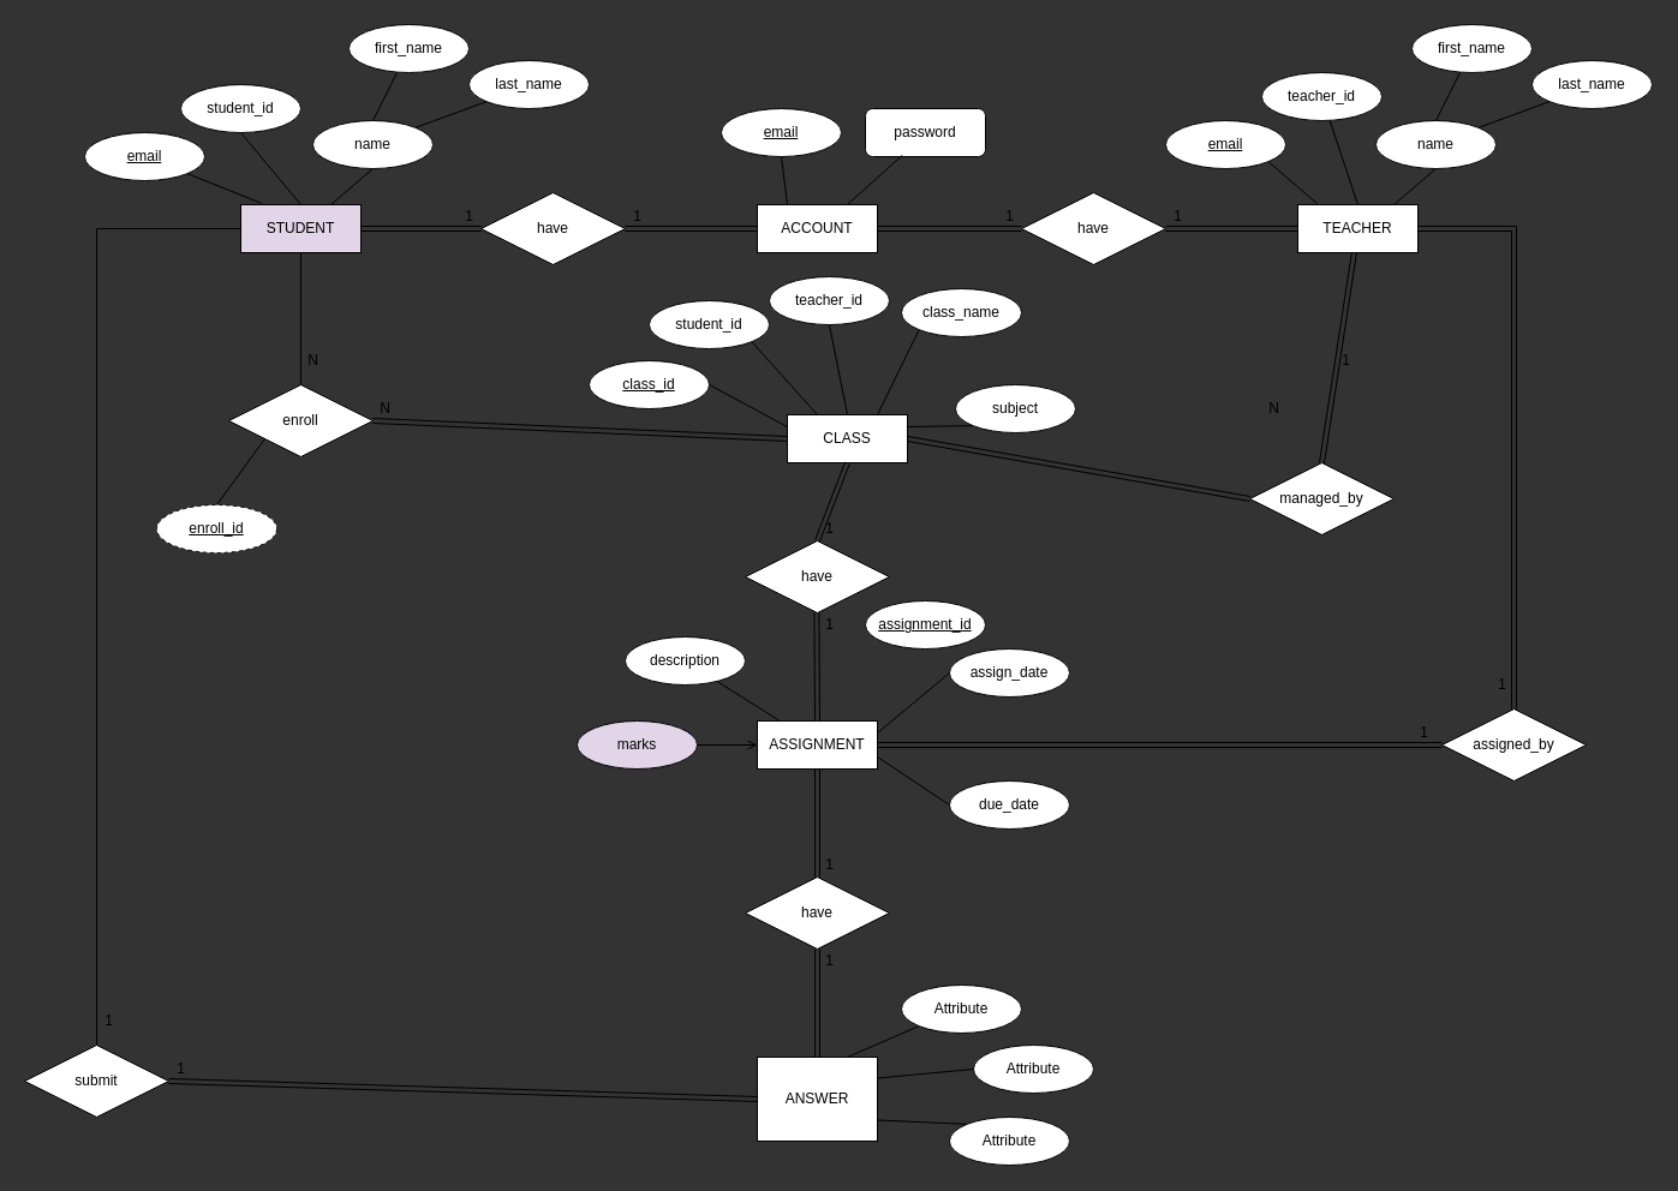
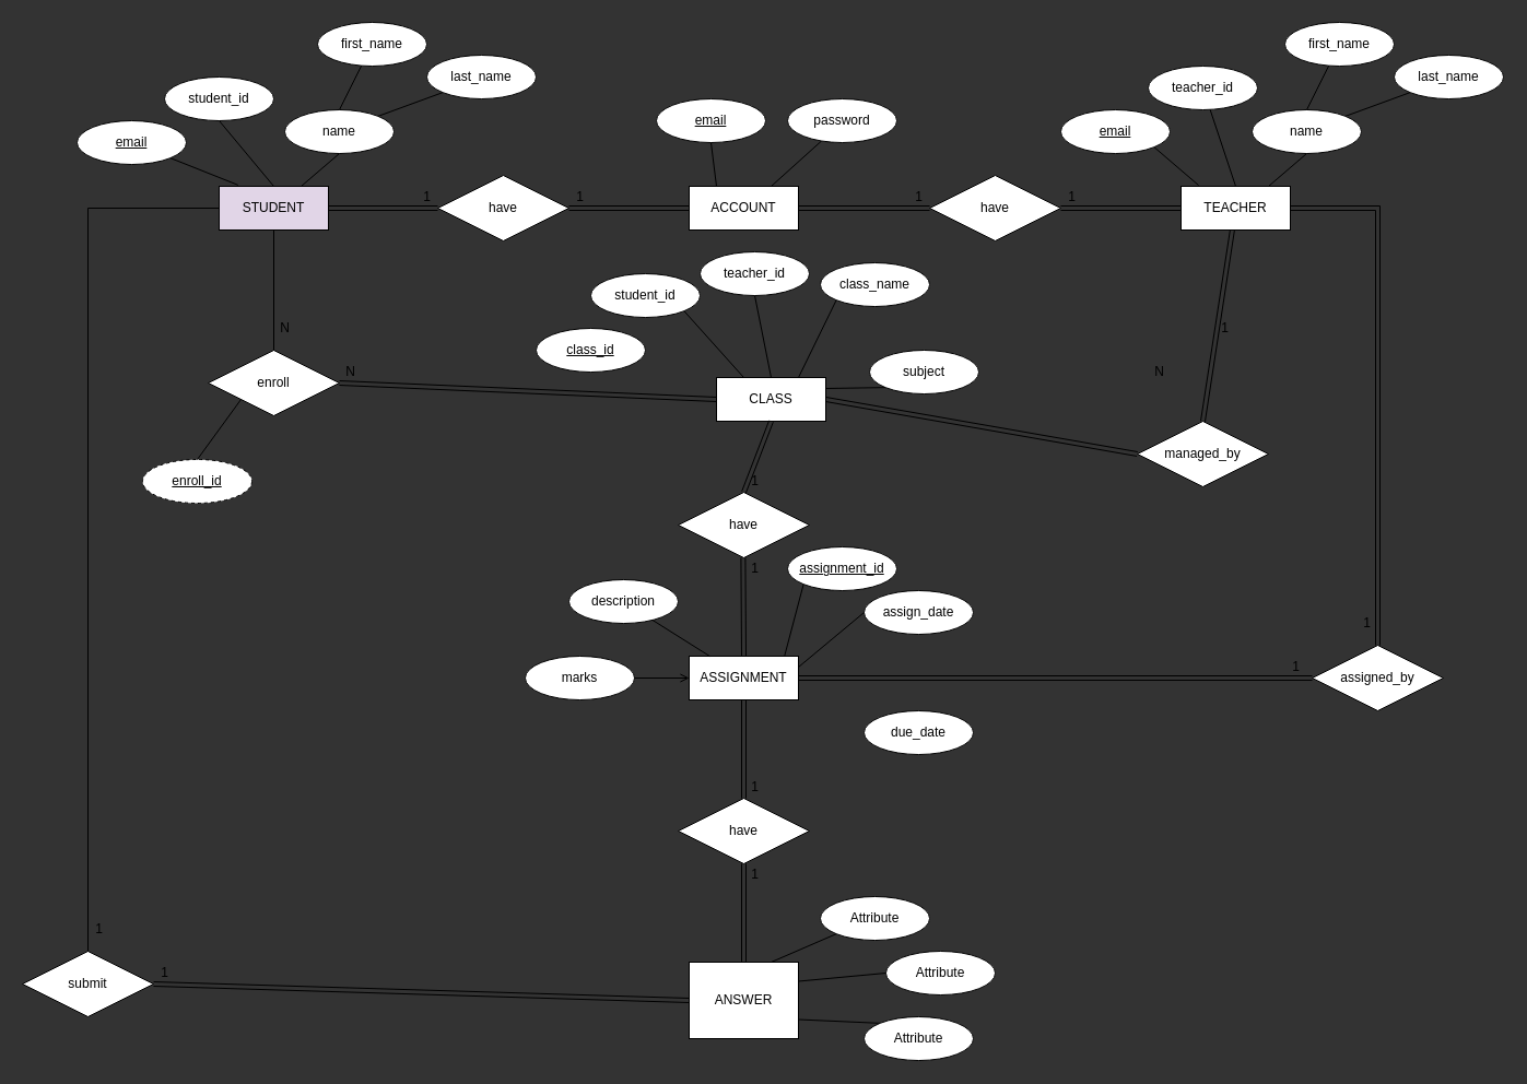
- <mxCell id="33" value="password" style="whiteSpace=wrap;html=1;align=center;rounded=1;" parent="1" vertex="1"><mxGeometry x="720" y="90" width="100" height="40" as="geometry" /></mxCell>
+ <mxCell id="33" value="password" style="ellipse;whiteSpace=wrap;html=1;align=center;" parent="1" vertex="1"><mxGeometry x="720" y="90" width="100" height="40" as="geometry" /></mxCell>
- <mxCell id="77" value="" style="endArrow=none;html=1;rounded=0;entryX=1;entryY=0.5;entryDx=0;entryDy=0;exitX=0;exitY=0.25;exitDx=0;exitDy=0;" parent="1" source="2" target="76" edge="1"><mxGeometry relative="1" as="geometry"><mxPoint x="470" y="410" as="sourcePoint" /><mxPoint x="630" y="410" as="targetPoint" /></mxGeometry></mxCell>
+ <mxCell id="63" value="" style="endArrow=none;html=1;rounded=0;entryX=0;entryY=1;entryDx=0;entryDy=0;exitX=0.872;exitY=0.001;exitDx=0;exitDy=0;exitPerimeter=0;" parent="1" source="21" target="56" edge="1"><mxGeometry relative="1" as="geometry"><mxPoint x="440" y="500" as="sourcePoint" /><mxPoint x="600" y="500" as="targetPoint" /></mxGeometry></mxCell>
- <mxCell id="60" value="marks" style="ellipse;whiteSpace=wrap;html=1;align=center;fillColor=#e1d5e7;" parent="1" vertex="1"><mxGeometry x="480" y="600" width="100" height="40" as="geometry" /></mxCell>
+ <mxCell id="60" value="marks" style="ellipse;whiteSpace=wrap;html=1;align=center;" parent="1" vertex="1"><mxGeometry x="480" y="600" width="100" height="40" as="geometry" /></mxCell>
- <mxCell id="61" value="" style="endArrow=none;html=1;rounded=0;entryX=0;entryY=0.5;entryDx=0;entryDy=0;exitX=1;exitY=0.75;exitDx=0;exitDy=0;" parent="1" source="21" target="58" edge="1"><mxGeometry relative="1" as="geometry"><mxPoint x="430" y="490" as="sourcePoint" /><mxPoint x="590" y="490" as="targetPoint" /></mxGeometry></mxCell>
